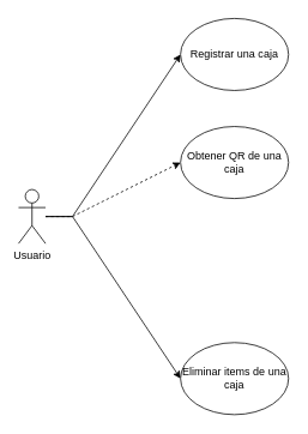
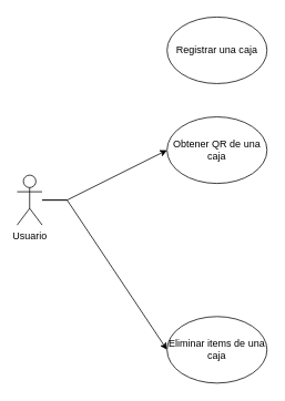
- <mxCell id="2" style="rounded=0;orthogonalLoop=1;jettySize=auto;html=1;entryX=0;entryY=0.5;entryDx=0;entryDy=0;" edge="1" parent="1" source="5" target="6"><mxGeometry relative="1" as="geometry"><Array as="points"><mxPoint x="80" y="240" /></Array></mxGeometry></mxCell>
- <mxCell id="3" style="edgeStyle=none;rounded=0;orthogonalLoop=1;jettySize=auto;html=1;entryX=0;entryY=0.5;entryDx=0;entryDy=0;dashed=1;" edge="1" parent="1" source="5" target="7"><mxGeometry relative="1" as="geometry"><Array as="points"><mxPoint x="80" y="240" /></Array></mxGeometry></mxCell>
+ <mxCell id="3" style="edgeStyle=none;rounded=0;orthogonalLoop=1;jettySize=auto;html=1;entryX=0;entryY=0.5;entryDx=0;entryDy=0;" edge="1" parent="1" source="5" target="7"><mxGeometry relative="1" as="geometry"><Array as="points"><mxPoint x="80" y="240" /></Array></mxGeometry></mxCell>
